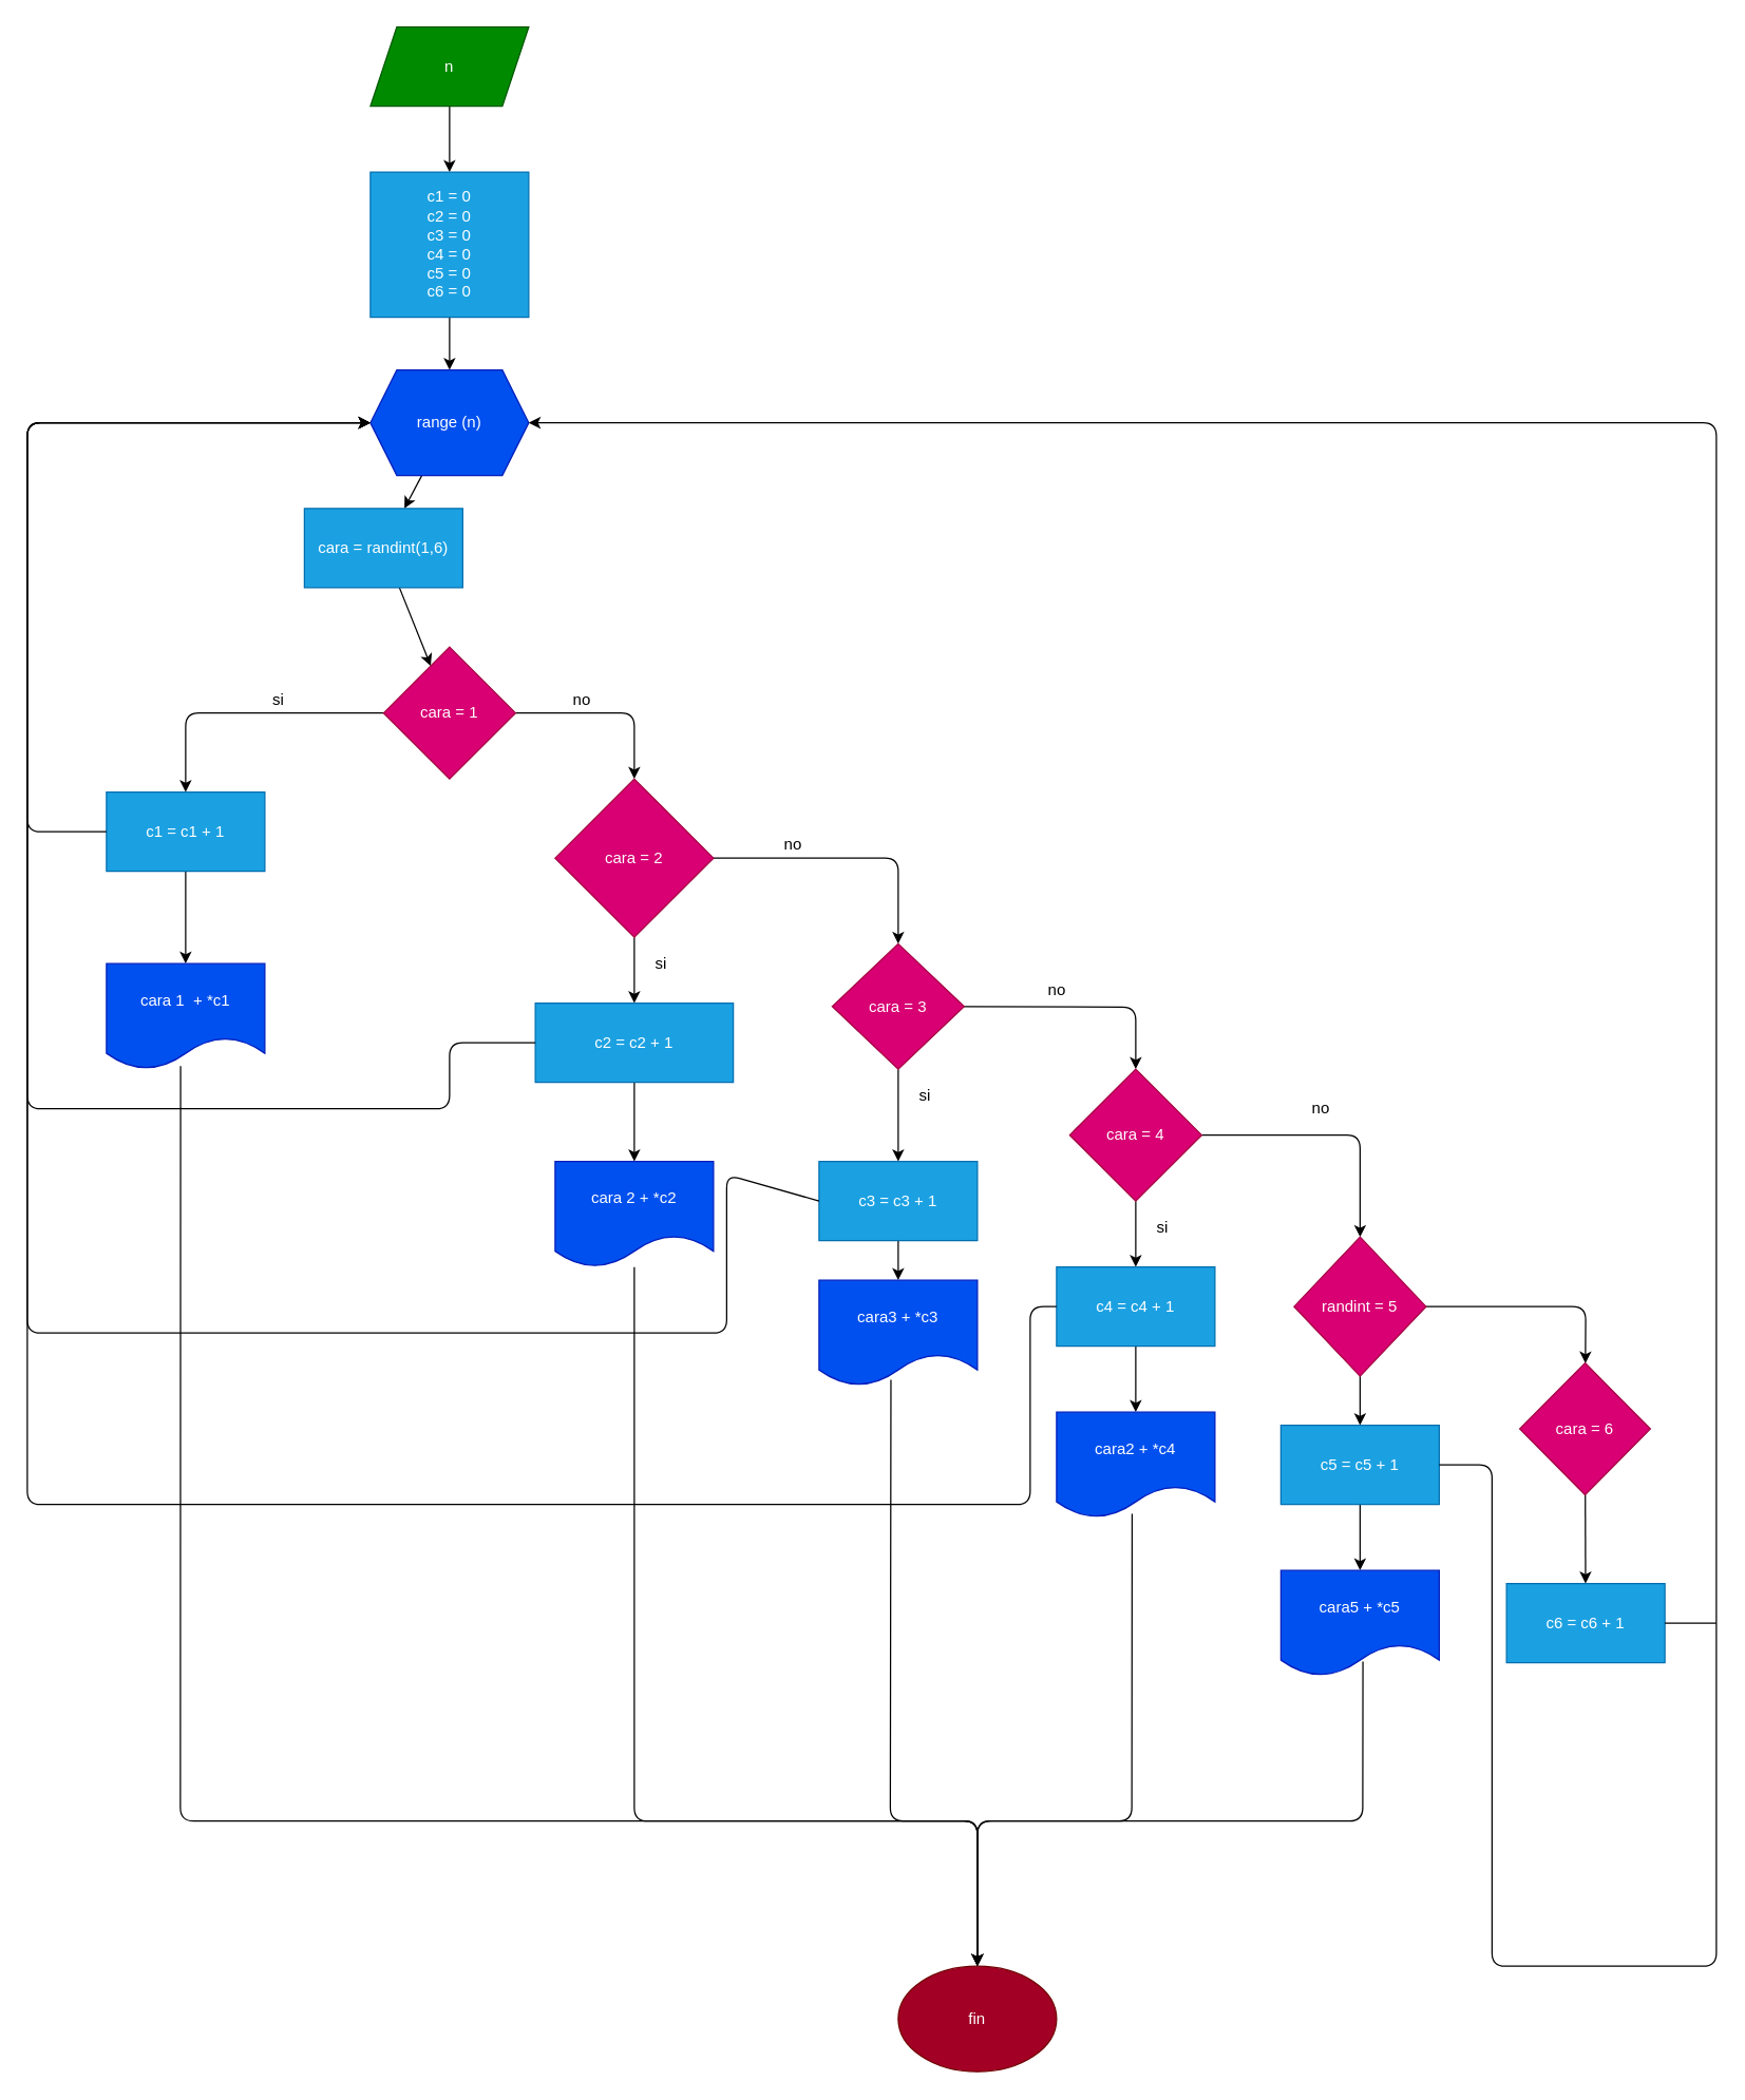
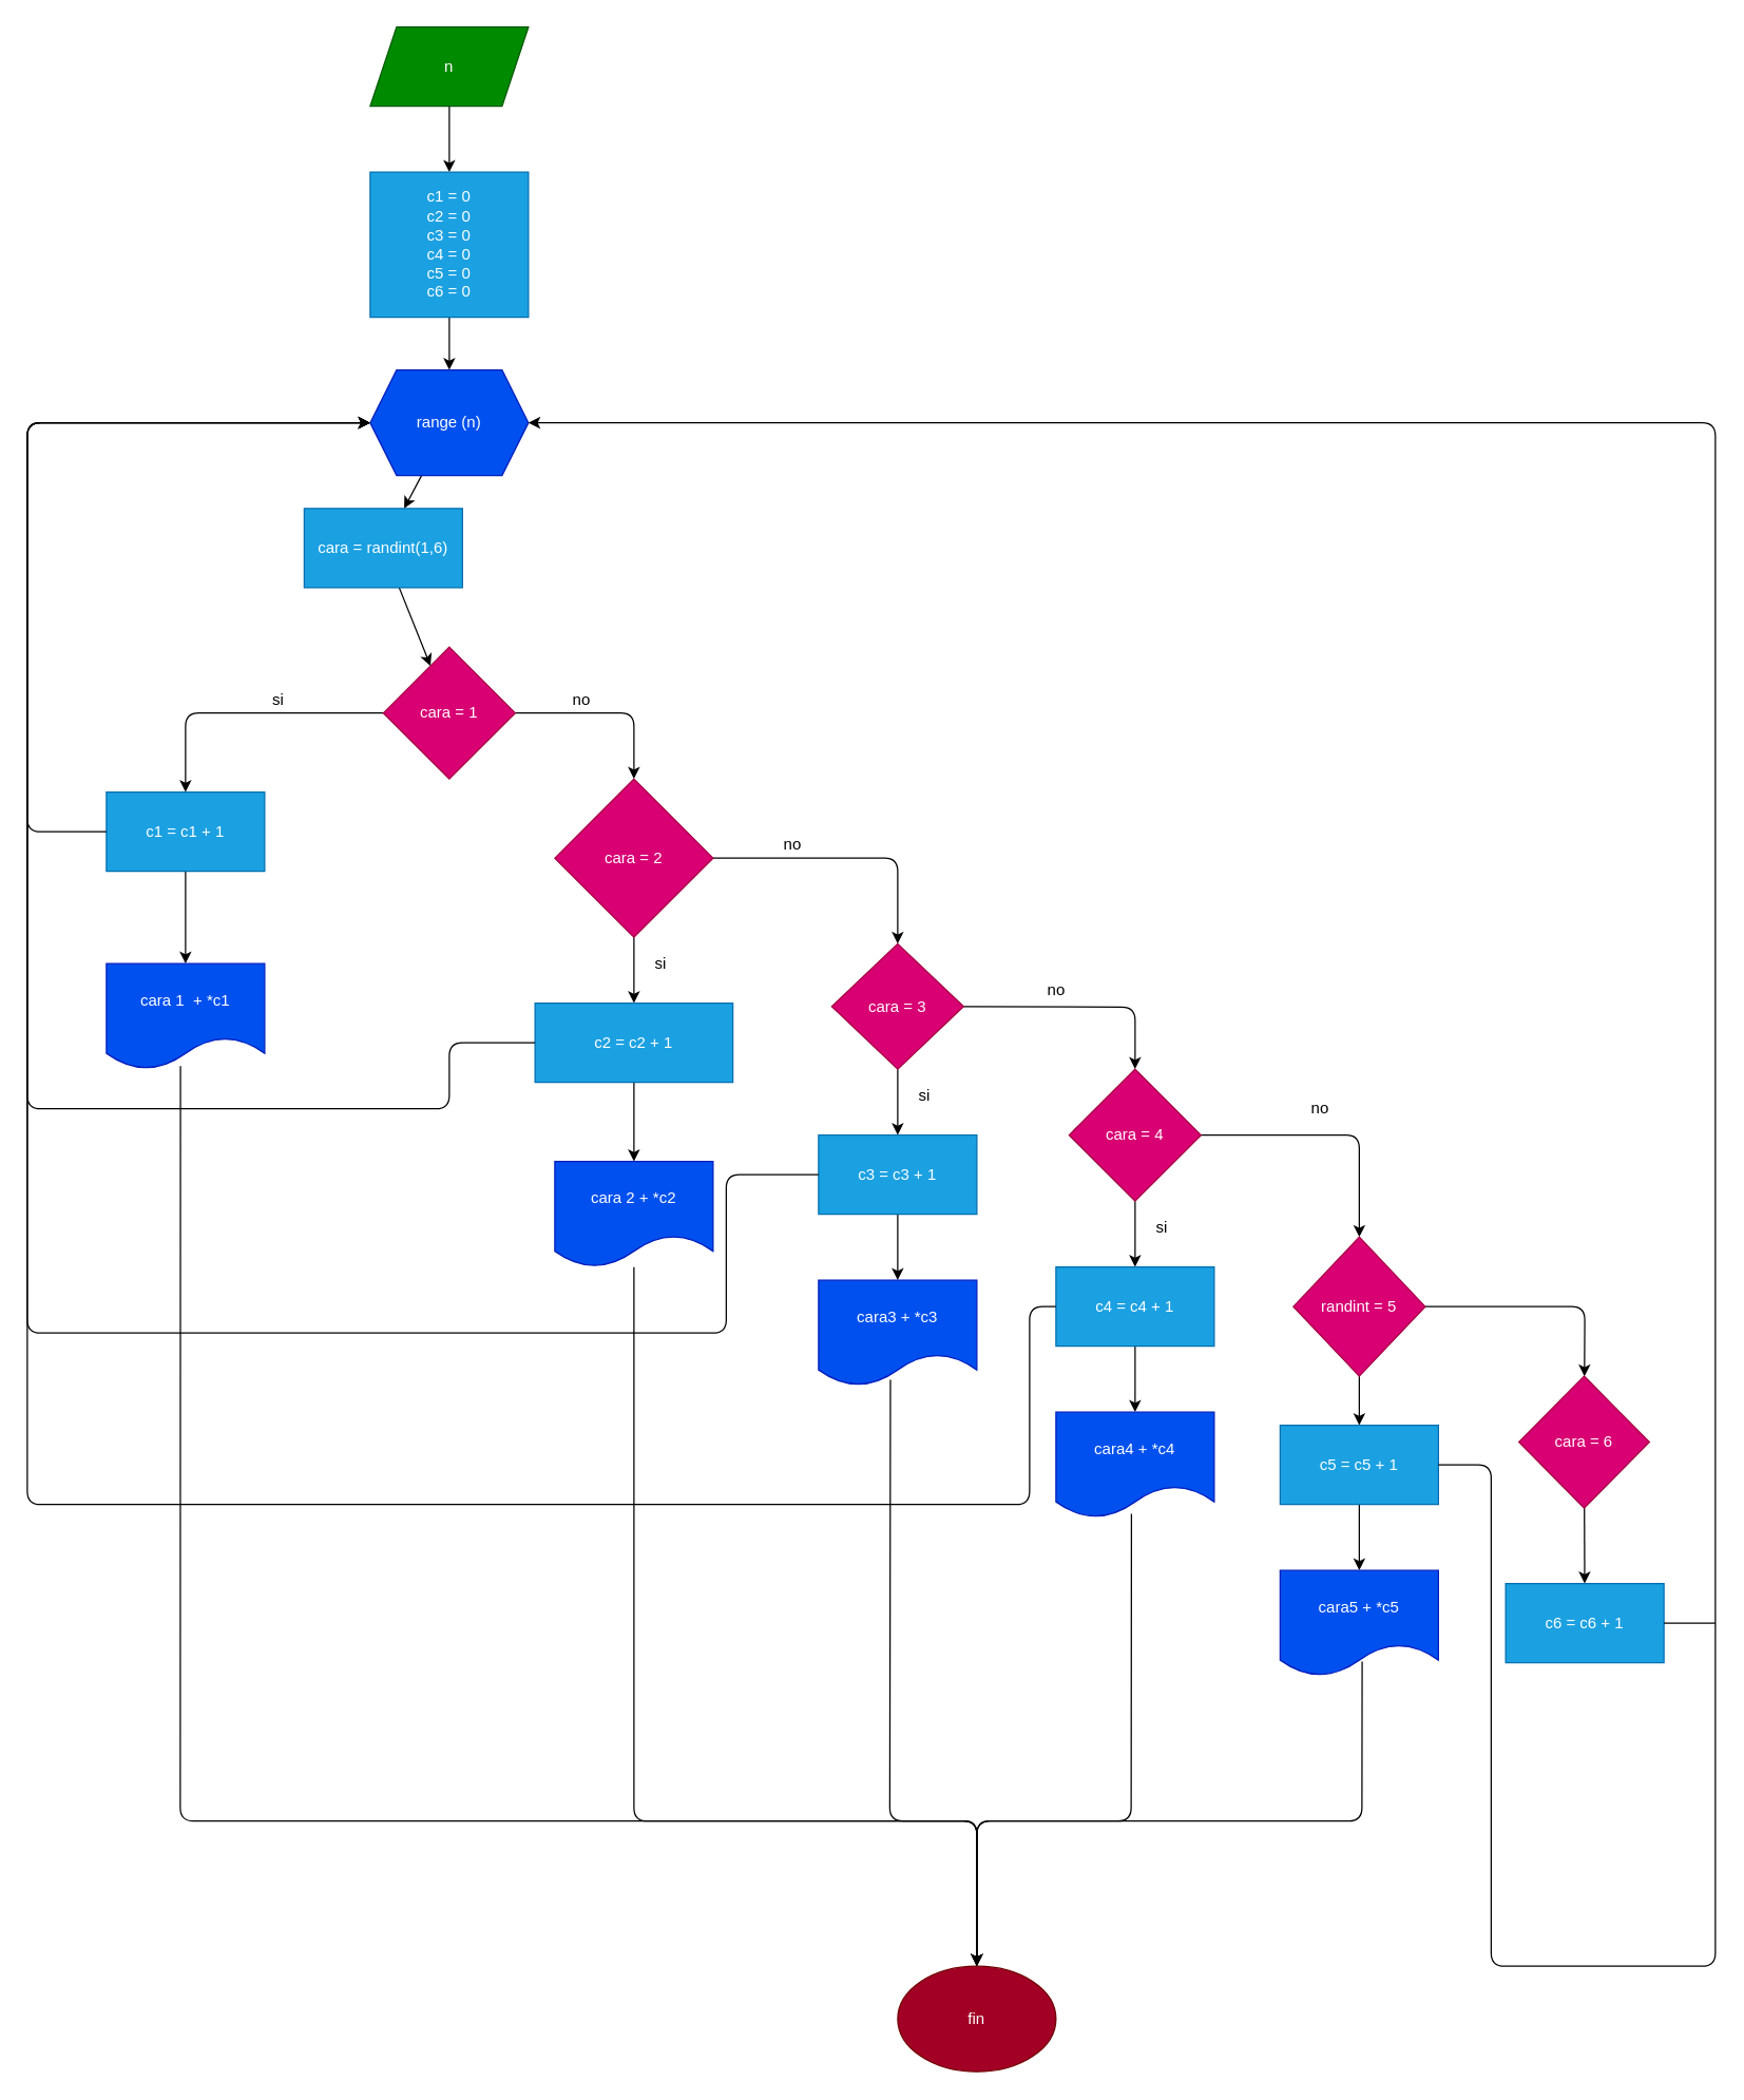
- <mxCell id="27" value="c3 = c3 + 1" style="whiteSpace=wrap;html=1;fillColor=#1ba1e2;fontColor=#ffffff;strokeColor=#006EAF;" vertex="1" parent="1"><mxGeometry x="620" y="880" width="120" height="60" as="geometry" /></mxCell>
+ <mxCell id="27" value="c3 = c3 + 1" style="whiteSpace=wrap;html=1;fillColor=#1ba1e2;fontColor=#ffffff;strokeColor=#006EAF;" vertex="1" parent="1"><mxGeometry x="620" y="860" width="120" height="60" as="geometry" /></mxCell>
- <mxCell id="44" value="cara = 6" style="rhombus;whiteSpace=wrap;html=1;fillColor=#d80073;fontColor=#ffffff;strokeColor=#A50040;" vertex="1" parent="1"><mxGeometry x="1151" y="1032.75" width="99" height="100" as="geometry" /></mxCell>
+ <mxCell id="44" value="cara = 6" style="rhombus;whiteSpace=wrap;html=1;fillColor=#d80073;fontColor=#ffffff;strokeColor=#A50040;" vertex="1" parent="1"><mxGeometry x="1151" y="1042.75" width="99" height="100" as="geometry" /></mxCell>
- <mxCell id="49" value="cara2 + *c4" style="shape=document;whiteSpace=wrap;html=1;boundedLbl=1;fillColor=#0050ef;fontColor=#ffffff;strokeColor=#001DBC;" vertex="1" parent="1"><mxGeometry x="800" y="1070" width="120" height="80" as="geometry" /></mxCell>
+ <mxCell id="49" value="cara4 + *c4" style="shape=document;whiteSpace=wrap;html=1;boundedLbl=1;fillColor=#0050ef;fontColor=#ffffff;strokeColor=#001DBC;" vertex="1" parent="1"><mxGeometry x="800" y="1070" width="120" height="80" as="geometry" /></mxCell>
